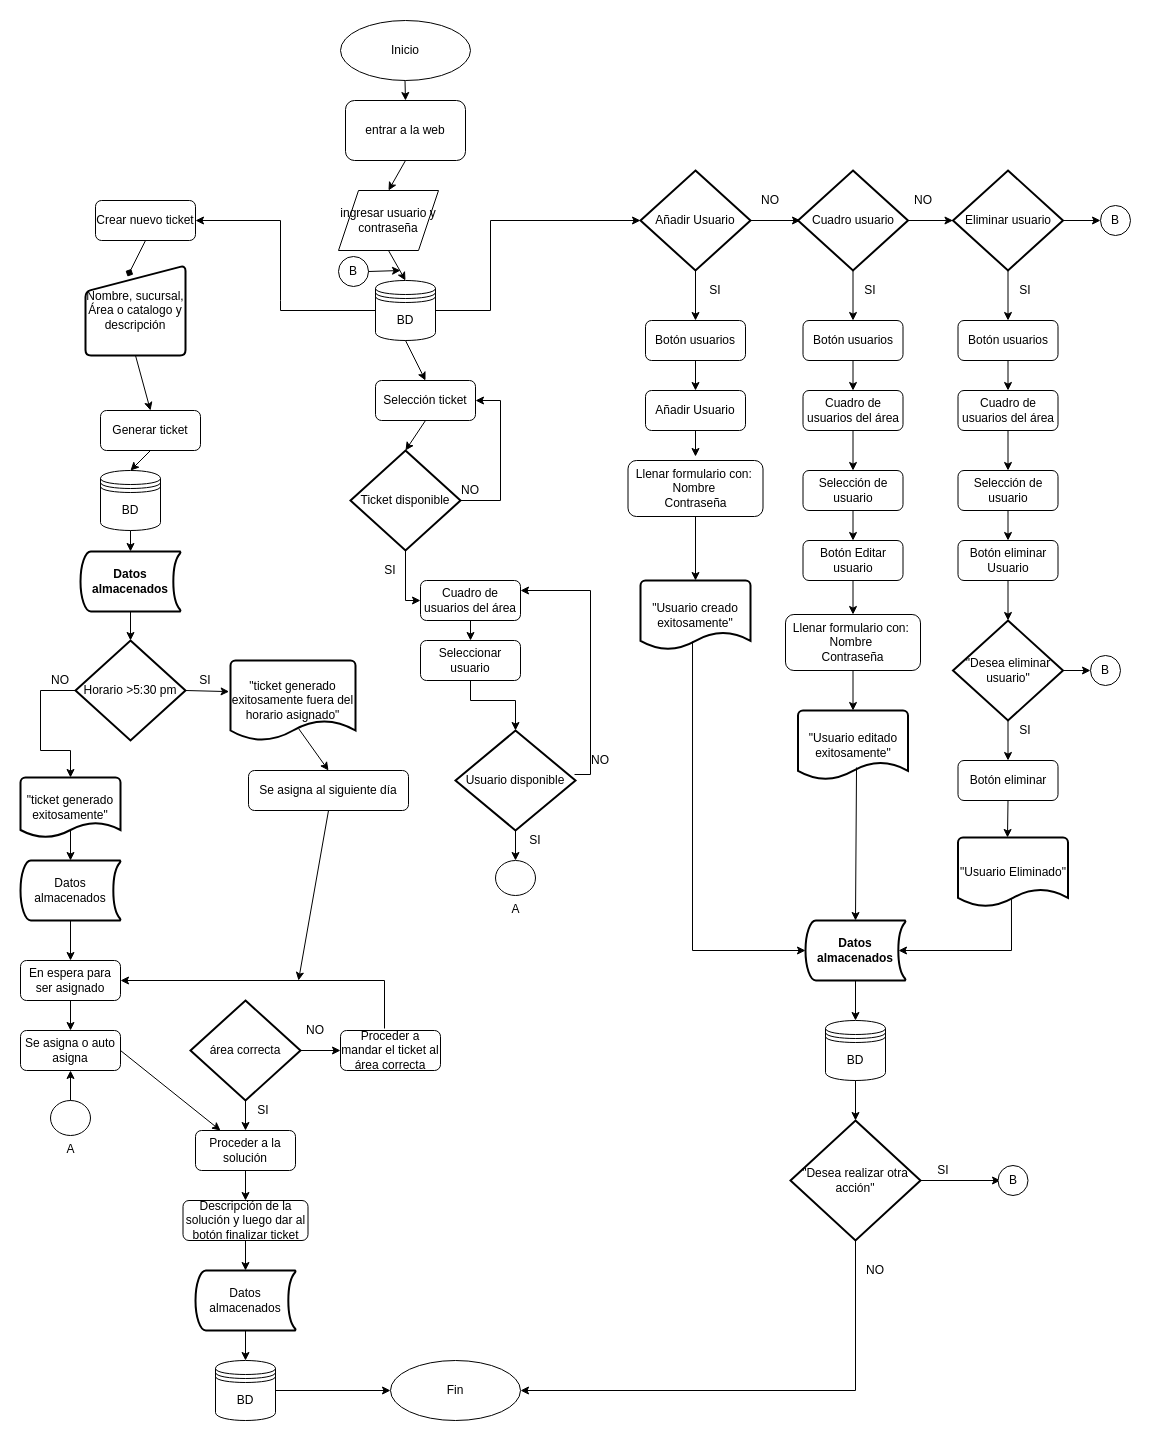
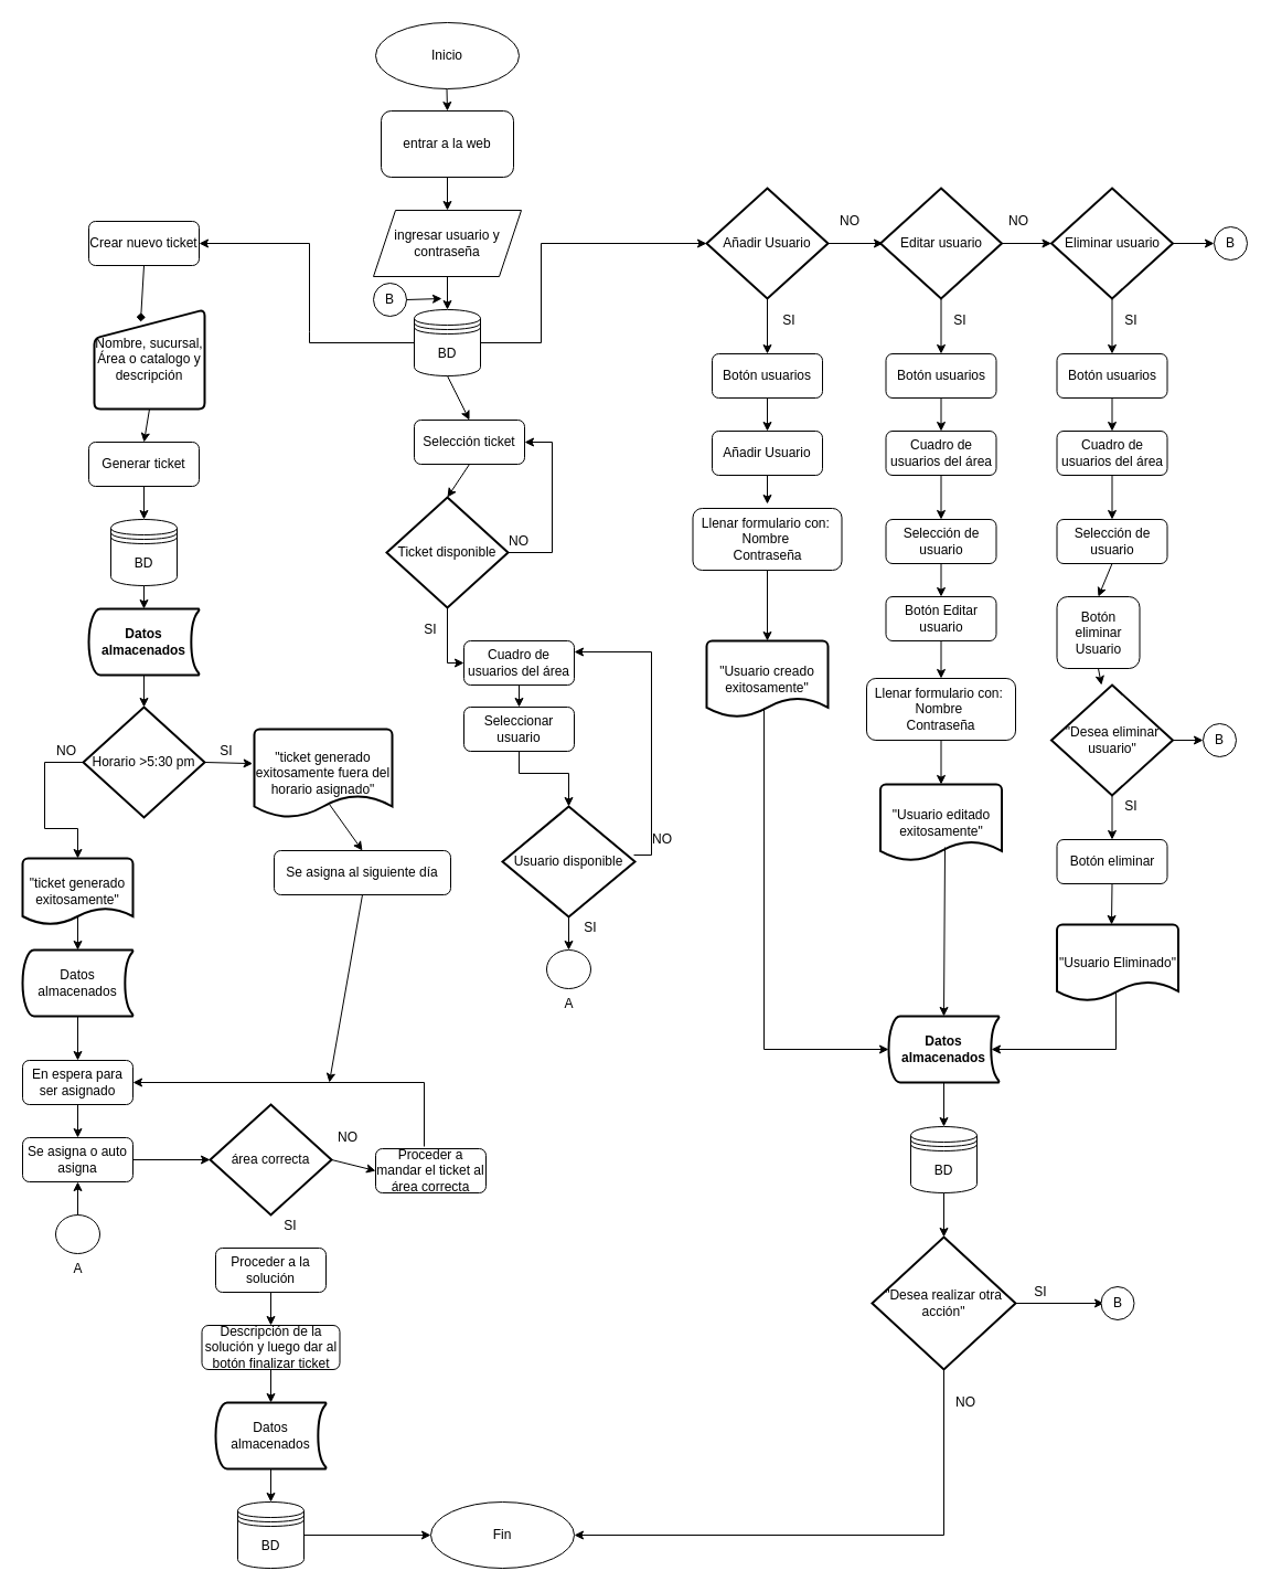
- <mxCell id="8" value="Crear nuevo ticket" style="rounded=1;whiteSpace=wrap;html=1;" parent="1" vertex="1"><mxGeometry x="95" y="200" width="100" height="40" as="geometry" /></mxCell>
+ <mxCell id="8" value="Crear nuevo ticket" style="rounded=1;whiteSpace=wrap;html=1;" parent="1" vertex="1"><mxGeometry x="80" y="200" width="100" height="40" as="geometry" /></mxCell>
- <mxCell id="5" value="ingresar usuario y contraseña" style="shape=parallelogram;perimeter=parallelogramPerimeter;whiteSpace=wrap;html=1;fixedSize=1;" parent="1" vertex="1"><mxGeometry x="338" y="190" width="100" height="60" as="geometry" /></mxCell>
+ <mxCell id="5" value="ingresar usuario y contraseña" style="shape=parallelogram;perimeter=parallelogramPerimeter;whiteSpace=wrap;html=1;fixedSize=1;" parent="1" vertex="1"><mxGeometry x="338" y="190" width="134" height="60" as="geometry" /></mxCell>
- <mxCell id="82" value="Cuadro usuario" style="strokeWidth=2;html=1;shape=mxgraph.flowchart.decision;whiteSpace=wrap;" vertex="1" parent="1"><mxGeometry x="797.5" y="170" width="110" height="100" as="geometry" /></mxCell>
+ <mxCell id="82" value="Editar usuario" style="strokeWidth=2;html=1;shape=mxgraph.flowchart.decision;whiteSpace=wrap;" vertex="1" parent="1"><mxGeometry x="797.5" y="170" width="110" height="100" as="geometry" /></mxCell>
- <mxCell id="9" value="Nombre, sucursal, Área o catalogo y descripción" style="html=1;strokeWidth=2;shape=manualInput;whiteSpace=wrap;rounded=1;size=26;arcSize=11;" parent="1" vertex="1"><mxGeometry x="85" y="265" width="100" height="90" as="geometry" /></mxCell>
+ <mxCell id="9" value="Nombre, sucursal, Área o catalogo y descripción" style="html=1;strokeWidth=2;shape=manualInput;whiteSpace=wrap;rounded=1;size=26;arcSize=11;" parent="1" vertex="1"><mxGeometry x="85" y="280" width="100" height="90" as="geometry" /></mxCell>
- <mxCell id="10" value="Generar ticket" style="rounded=1;whiteSpace=wrap;html=1;" parent="1" vertex="1"><mxGeometry x="100" y="410" width="100" height="40" as="geometry" /></mxCell>
+ <mxCell id="10" value="Generar ticket" style="rounded=1;whiteSpace=wrap;html=1;" parent="1" vertex="1"><mxGeometry x="80" y="400" width="100" height="40" as="geometry" /></mxCell>
- <mxCell id="70" value="Botón eliminar Usuario" style="rounded=1;whiteSpace=wrap;html=1;" parent="1" vertex="1"><mxGeometry x="957.5" y="540" width="100" height="40" as="geometry" /></mxCell>
+ <mxCell id="70" value="Botón eliminar Usuario" style="rounded=1;whiteSpace=wrap;html=1;" parent="1" vertex="1"><mxGeometry x="957.5" y="540" width="75" height="65" as="geometry" /></mxCell>
- <mxCell id="43" value="Proceder a mandar el ticket al área correcta" style="rounded=1;whiteSpace=wrap;html=1;" parent="1" vertex="1"><mxGeometry x="340" y="1030" width="100" height="40" as="geometry" /></mxCell>
+ <mxCell id="43" value="Proceder a mandar el ticket al área correcta" style="rounded=1;whiteSpace=wrap;html=1;" parent="1" vertex="1"><mxGeometry x="340" y="1040" width="100" height="40" as="geometry" /></mxCell>
- <mxCell id="31" value="" style="endArrow=classic;html=1;rounded=0;exitX=1;exitY=0.5;exitDx=0;exitDy=0;" parent="1" source="18" target="32" edge="1"><mxGeometry width="50" height="50" relative="1" as="geometry"><mxPoint x="80" y="1010" as="sourcePoint" /><mxPoint x="80" y="1040" as="targetPoint" /></mxGeometry></mxCell>
+ <mxCell id="31" value="" style="endArrow=classic;html=1;rounded=0;entryX=0;entryY=0.5;entryDx=0;entryDy=0;exitX=1;exitY=0.5;exitDx=0;exitDy=0;entryPerimeter=0;" parent="1" source="18" target="17" edge="1"><mxGeometry width="50" height="50" relative="1" as="geometry"><mxPoint x="80" y="1010" as="sourcePoint" /><mxPoint x="80" y="1040" as="targetPoint" /></mxGeometry></mxCell>
- <mxCell id="37" value="" style="endArrow=classic;html=1;rounded=0;entryX=0.5;entryY=0;entryDx=0;entryDy=0;exitX=0.5;exitY=1;exitDx=0;exitDy=0;exitPerimeter=0;" parent="1" source="17" target="32" edge="1"><mxGeometry width="50" height="50" relative="1" as="geometry"><mxPoint x="130" y="1060" as="sourcePoint" /><mxPoint x="200" y="1060" as="targetPoint" /></mxGeometry></mxCell>
